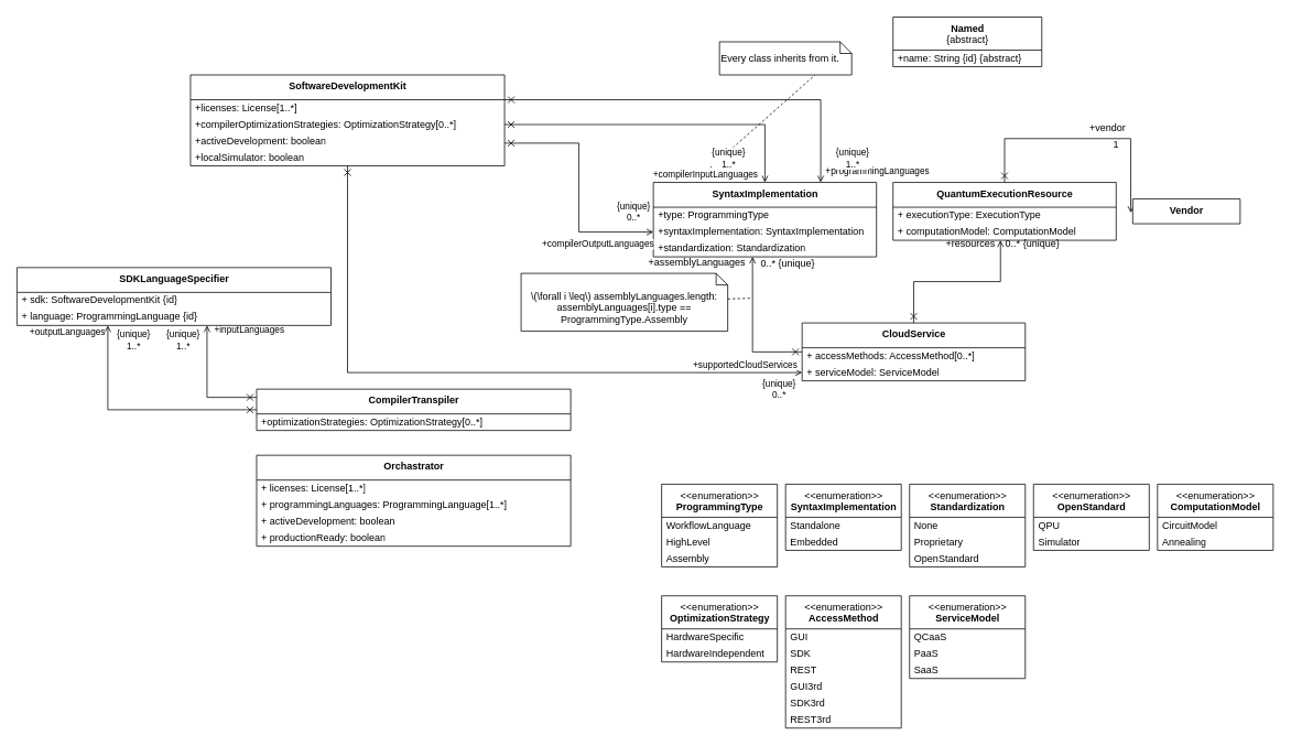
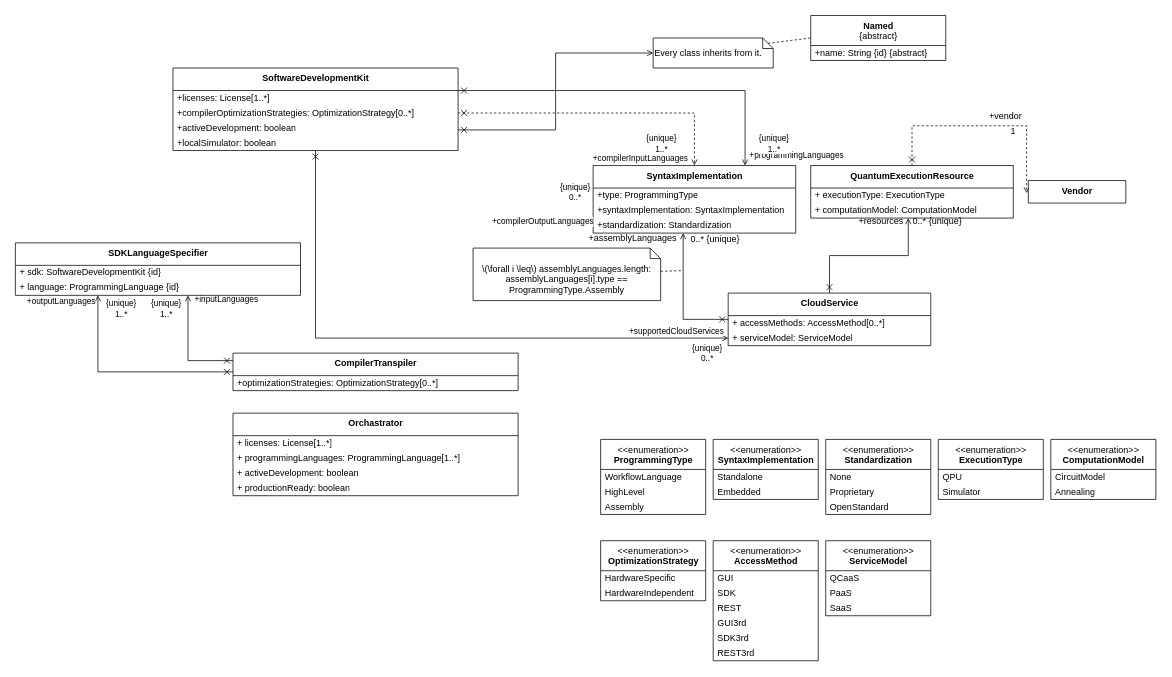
- <mxCell id="23" style="rounded=0;orthogonalLoop=1;jettySize=auto;html=1;exitX=0;exitY=0;exitDx=153;exitDy=7;exitPerimeter=0;endArrow=none;endFill=0;dashed=1;" edge="1" parent="1" source="24" target="51"><mxGeometry relative="1" as="geometry" /></mxCell>
+ <mxCell id="23" style="rounded=0;orthogonalLoop=1;jettySize=auto;html=1;exitX=0;exitY=0;exitDx=153;exitDy=7;exitPerimeter=0;entryX=0;entryY=0.5;entryDx=0;entryDy=0;endArrow=none;endFill=0;dashed=1;" edge="1" parent="1" source="24" target="6"><mxGeometry relative="1" as="geometry" /></mxCell>
- <mxCell id="50" style="edgeStyle=orthogonalEdgeStyle;rounded=0;orthogonalLoop=1;jettySize=auto;html=1;exitX=1;exitY=0.5;exitDx=0;exitDy=0;entryX=0.5;entryY=0;entryDx=0;entryDy=0;startArrow=cross;startFill=0;endArrow=open;endFill=0;" edge="1" parent="1" source="47" target="2"><mxGeometry relative="1" as="geometry" /></mxCell>
+ <mxCell id="50" style="edgeStyle=orthogonalEdgeStyle;rounded=0;orthogonalLoop=1;jettySize=auto;html=1;exitX=1;exitY=0.5;exitDx=0;exitDy=0;entryX=0.5;entryY=0;entryDx=0;entryDy=0;startArrow=cross;startFill=0;endArrow=open;endFill=0;dashed=1;" edge="1" parent="1" source="47" target="2"><mxGeometry relative="1" as="geometry" /></mxCell>
- <mxCell id="19" style="edgeStyle=orthogonalEdgeStyle;rounded=0;orthogonalLoop=1;jettySize=auto;html=1;entryX=-0.018;entryY=0.56;entryDx=0;entryDy=0;entryPerimeter=0;endArrow=open;endFill=0;startArrow=cross;startFill=0;" edge="1" parent="1" source="20" target="25"><mxGeometry relative="1" as="geometry"><Array as="points"><mxPoint x="1215" y="167" /><mxPoint x="1368" y="167" /></Array></mxGeometry></mxCell>
+ <mxCell id="19" style="edgeStyle=orthogonalEdgeStyle;rounded=0;orthogonalLoop=1;jettySize=auto;html=1;entryX=-0.018;entryY=0.56;entryDx=0;entryDy=0;entryPerimeter=0;endArrow=open;endFill=0;startArrow=cross;startFill=0;dashed=1;" edge="1" parent="1" source="20" target="25"><mxGeometry relative="1" as="geometry"><Array as="points"><mxPoint x="1215" y="167" /><mxPoint x="1368" y="167" /></Array></mxGeometry></mxCell>
- <mxCell id="42" style="edgeStyle=orthogonalEdgeStyle;rounded=0;orthogonalLoop=1;jettySize=auto;html=1;exitX=1;exitY=0.75;exitDx=0;exitDy=0;entryX=0;entryY=0.5;entryDx=0;entryDy=0;startArrow=cross;startFill=0;endArrow=open;endFill=0;" edge="1" parent="1" source="45" target="4"><mxGeometry relative="1" as="geometry" /></mxCell>
+ <mxCell id="42" style="edgeStyle=orthogonalEdgeStyle;rounded=0;orthogonalLoop=1;jettySize=auto;html=1;exitX=1;exitY=0.75;exitDx=0;exitDy=0;startArrow=cross;startFill=0;endArrow=open;endFill=0;" edge="1" parent="1" source="45" target="24"><mxGeometry relative="1" as="geometry" /></mxCell>
- <mxCell id="72" value="&amp;lt;&amp;lt;enumeration&amp;gt;&amp;gt;&lt;br&gt;&lt;b&gt;OpenStandard&lt;br&gt;&lt;/b&gt;" style="swimlane;fontStyle=0;align=center;verticalAlign=top;childLayout=stackLayout;horizontal=1;startSize=40;horizontalStack=0;resizeParent=1;resizeParentMax=0;resizeLast=0;collapsible=0;marginBottom=0;html=1;" vertex="1" parent="1"><mxGeometry x="1250" y="585" width="140" height="80" as="geometry" /></mxCell>
+ <mxCell id="72" value="&amp;lt;&amp;lt;enumeration&amp;gt;&amp;gt;&lt;br&gt;&lt;b&gt;ExecutionType&lt;br&gt;&lt;/b&gt;" style="swimlane;fontStyle=0;align=center;verticalAlign=top;childLayout=stackLayout;horizontal=1;startSize=40;horizontalStack=0;resizeParent=1;resizeParentMax=0;resizeLast=0;collapsible=0;marginBottom=0;html=1;" vertex="1" parent="1"><mxGeometry x="1250" y="585" width="140" height="80" as="geometry" /></mxCell>
